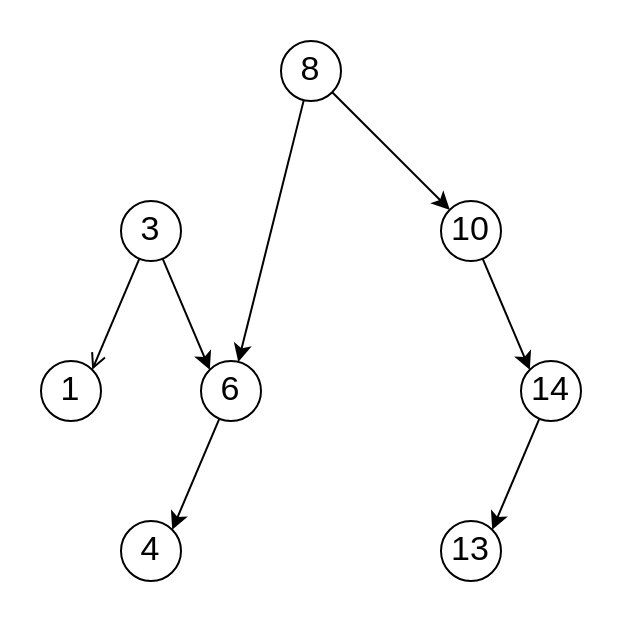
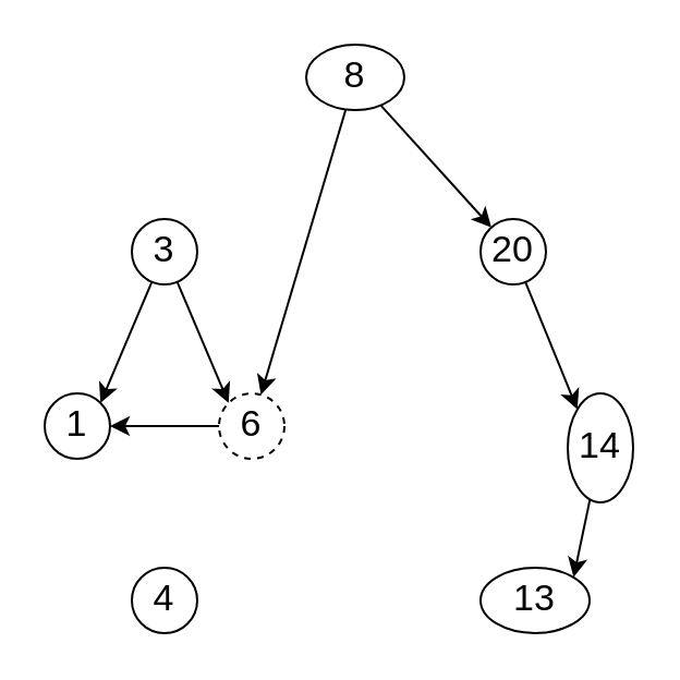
- <mxCell id="4" value="8" style="ellipse;whiteSpace=wrap;html=1;aspect=fixed;fontSize=17;" vertex="1" parent="1"><mxGeometry x="140" y="20" width="30" height="30" as="geometry" /></mxCell>
+ <mxCell id="4" value="8" style="ellipse;whiteSpace=wrap;html=1;aspect=fixed;fontSize=17;" vertex="1" parent="1"><mxGeometry x="140" y="20" width="45" height="30" as="geometry" /></mxCell>
- <mxCell id="16" value="10" style="ellipse;whiteSpace=wrap;html=1;aspect=fixed;fontSize=17;" vertex="1" parent="1"><mxGeometry x="220" y="100" width="30" height="30" as="geometry" /></mxCell>
+ <mxCell id="16" value="20" style="ellipse;whiteSpace=wrap;html=1;aspect=fixed;fontSize=17;" vertex="1" parent="1"><mxGeometry x="220" y="100" width="30" height="30" as="geometry" /></mxCell>
- <mxCell id="5" style="rounded=0;orthogonalLoop=1;jettySize=auto;html=1;entryX=1;entryY=0;entryDx=0;entryDy=0;fontSize=17;endArrow=open;" edge="1" parent="1" source="7" target="8"><mxGeometry relative="1" as="geometry" /></mxCell>
+ <mxCell id="5" style="rounded=0;orthogonalLoop=1;jettySize=auto;html=1;entryX=1;entryY=0;entryDx=0;entryDy=0;fontSize=17;" edge="1" parent="1" source="7" target="8"><mxGeometry relative="1" as="geometry" /></mxCell>
- <mxCell id="10" value="6" style="ellipse;whiteSpace=wrap;html=1;aspect=fixed;fontSize=17;" vertex="1" parent="1"><mxGeometry x="100" y="180" width="30" height="30" as="geometry" /></mxCell>
+ <mxCell id="10" value="6" style="ellipse;whiteSpace=wrap;html=1;aspect=fixed;fontSize=17;dashed=1;" vertex="1" parent="1"><mxGeometry x="100" y="180" width="30" height="30" as="geometry" /></mxCell>
- <mxCell id="14" value="14" style="ellipse;whiteSpace=wrap;html=1;aspect=fixed;fontSize=17;" vertex="1" parent="1"><mxGeometry x="260" y="180" width="30" height="30" as="geometry" /></mxCell>
+ <mxCell id="14" value="14" style="ellipse;whiteSpace=wrap;html=1;aspect=fixed;fontSize=17;" vertex="1" parent="1"><mxGeometry x="260" y="180" width="30" height="50" as="geometry" /></mxCell>
- <mxCell id="9" style="edgeStyle=none;rounded=0;orthogonalLoop=1;jettySize=auto;html=1;entryX=1;entryY=0;entryDx=0;entryDy=0;fontSize=17;" edge="1" parent="1" source="10" target="11"><mxGeometry relative="1" as="geometry" /></mxCell>
+ <mxCell id="9" style="edgeStyle=none;rounded=0;orthogonalLoop=1;jettySize=auto;html=1;fontSize=17;" edge="1" parent="1" source="10" target="8"><mxGeometry relative="1" as="geometry" /></mxCell>
- <mxCell id="12" value="13" style="ellipse;whiteSpace=wrap;html=1;aspect=fixed;fontSize=17;" vertex="1" parent="1"><mxGeometry x="220" y="260" width="30" height="30" as="geometry" /></mxCell>
+ <mxCell id="12" value="13" style="ellipse;whiteSpace=wrap;html=1;aspect=fixed;fontSize=17;" vertex="1" parent="1"><mxGeometry x="220" y="260" width="50" height="30" as="geometry" /></mxCell>
